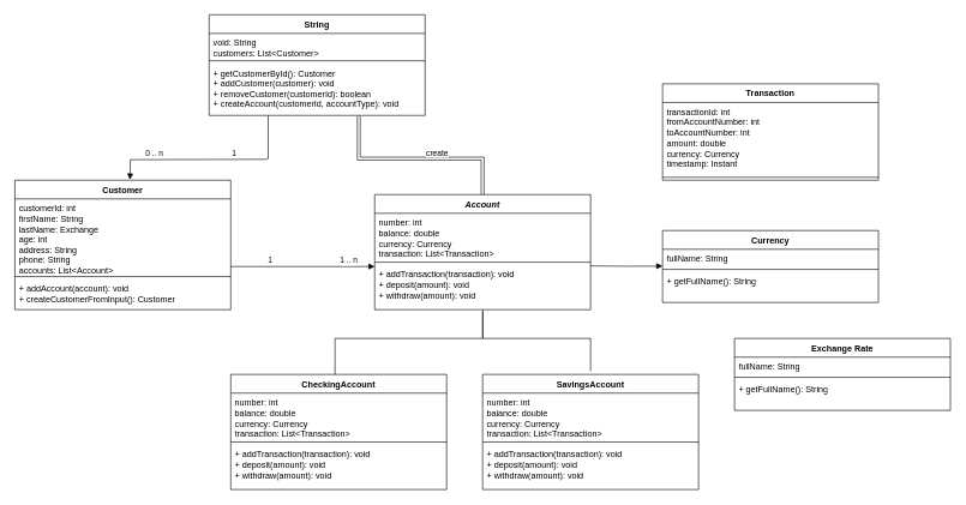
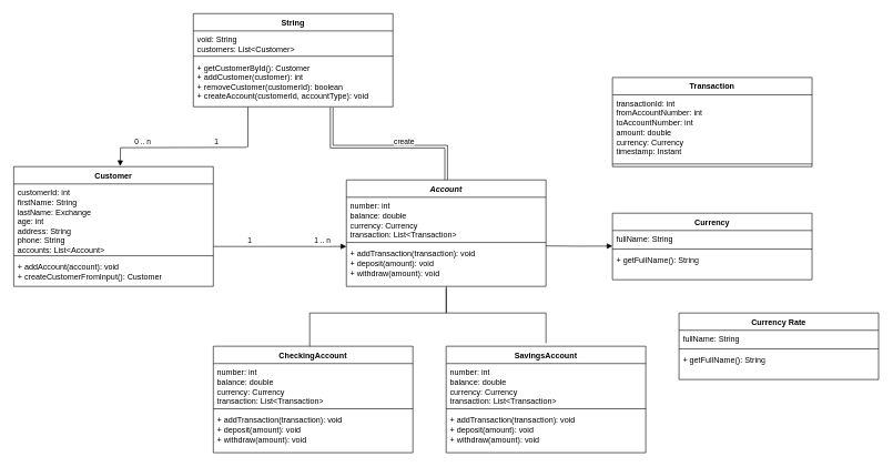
- <mxCell id="6" value="+ getCustomerById(): Customer&lt;br&gt;+ addCustomer(customer): void&lt;br&gt;+ removeCustomer(customerId): boolean&lt;br&gt;+ createAccount(customerId, accountType): void" style="text;strokeColor=none;fillColor=none;align=left;verticalAlign=top;spacingLeft=4;spacingRight=4;overflow=hidden;rotatable=0;points=[[0,0.5],[1,0.5]];portConstraint=eastwest;whiteSpace=wrap;html=1;" vertex="1" parent="3"><mxGeometry y="68" width="300" height="72" as="geometry" /></mxCell>
+ <mxCell id="6" value="+ getCustomerById(): Customer&lt;br&gt;+ addCustomer(customer): int&lt;br&gt;+ removeCustomer(customerId): boolean&lt;br&gt;+ createAccount(customerId, accountType): void" style="text;strokeColor=none;fillColor=none;align=left;verticalAlign=top;spacingLeft=4;spacingRight=4;overflow=hidden;rotatable=0;points=[[0,0.5],[1,0.5]];portConstraint=eastwest;whiteSpace=wrap;html=1;" vertex="1" parent="3"><mxGeometry y="68" width="300" height="72" as="geometry" /></mxCell>
- <mxCell id="42" value="Exchange Rate" style="swimlane;fontStyle=1;align=center;verticalAlign=top;childLayout=stackLayout;horizontal=1;startSize=26;horizontalStack=0;resizeParent=1;resizeParentMax=0;resizeLast=0;collapsible=1;marginBottom=0;whiteSpace=wrap;html=1;" vertex="1" parent="1"><mxGeometry x="1020" y="470" width="300" height="100" as="geometry" /></mxCell>
+ <mxCell id="42" value="Currency Rate" style="swimlane;fontStyle=1;align=center;verticalAlign=top;childLayout=stackLayout;horizontal=1;startSize=26;horizontalStack=0;resizeParent=1;resizeParentMax=0;resizeLast=0;collapsible=1;marginBottom=0;whiteSpace=wrap;html=1;" vertex="1" parent="1"><mxGeometry x="1020" y="470" width="300" height="100" as="geometry" /></mxCell>
